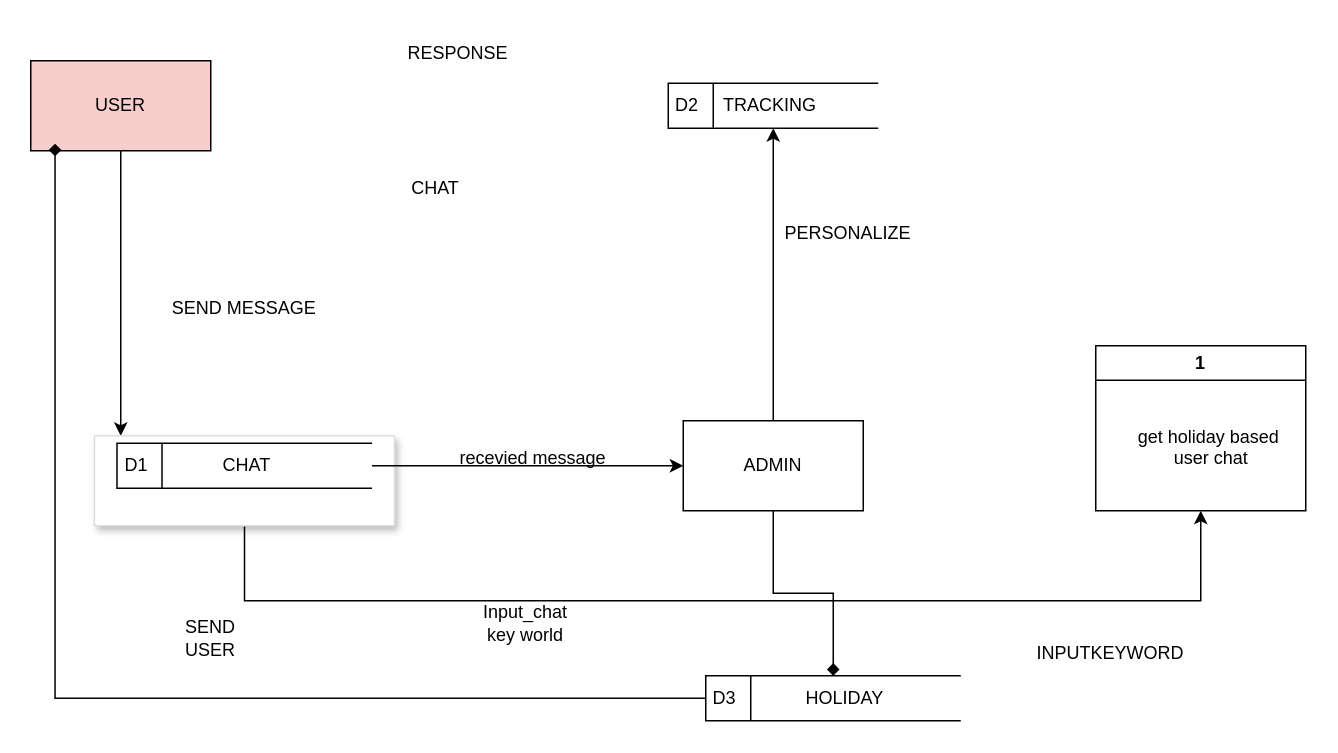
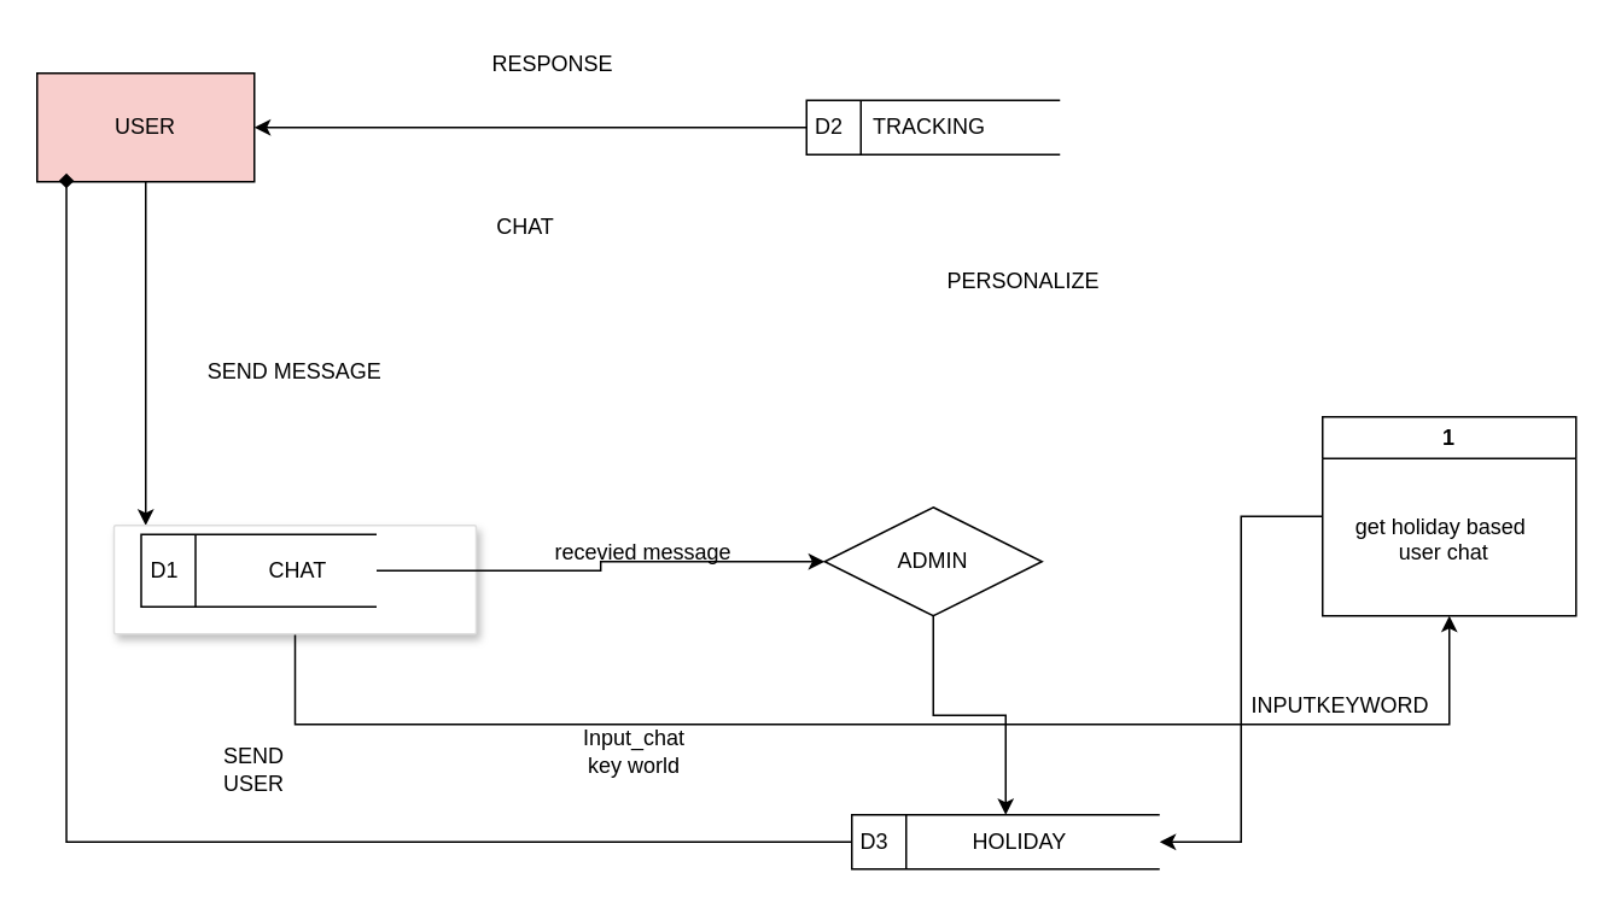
+ <mxCell id="12" style="edgeStyle=orthogonalEdgeStyle;rounded=0;orthogonalLoop=1;jettySize=auto;html=1;entryX=1;entryY=0.5;entryDx=0;entryDy=0;" edge="1" parent="1" source="13" target="3"><mxGeometry relative="1" as="geometry" /></mxCell>
- <mxCell id="4" style="edgeStyle=orthogonalEdgeStyle;rounded=0;orthogonalLoop=1;jettySize=auto;html=1;" edge="1" parent="1" source="6" target="13"><mxGeometry relative="1" as="geometry" /></mxCell>
- <mxCell id="20" value="get holiday based&lt;div&gt;&amp;nbsp;user chat&lt;div&gt;&lt;br&gt;&lt;/div&gt;&lt;/div&gt;" style="text;html=1;align=center;verticalAlign=middle;resizable=0;points=[];autosize=1;strokeColor=none;fillColor=none;" vertex="1" parent="19"><mxGeometry x="15" y="45" width="120" height="60" as="geometry" /></mxCell>
+ <mxCell id="20" value="get holiday based&lt;div&gt;&amp;nbsp;user chat&lt;div&gt;&lt;br&gt;&lt;/div&gt;&lt;/div&gt;" style="text;html=1;align=center;verticalAlign=middle;resizable=0;points=[];autosize=1;strokeColor=none;fillColor=none;" vertex="1" parent="19"><mxGeometry x="5" y="45" width="120" height="60" as="geometry" /></mxCell>
- <mxCell id="11" value="D1&amp;nbsp; &amp;nbsp; &amp;nbsp; &amp;nbsp; &amp;nbsp; &amp;nbsp; &amp;nbsp; &amp;nbsp;CHAT" style="html=1;dashed=0;whiteSpace=wrap;shape=mxgraph.dfd.dataStoreID;align=left;spacingLeft=3;points=[[0,0],[0.5,0],[1,0],[0,0.5],[1,0.5],[0,1],[0.5,1],[1,1]];" vertex="1" parent="1"><mxGeometry x="77.5" y="295" width="170" height="30" as="geometry" /></mxCell>
+ <mxCell id="11" value="D1&amp;nbsp; &amp;nbsp; &amp;nbsp; &amp;nbsp; &amp;nbsp; &amp;nbsp; &amp;nbsp; &amp;nbsp;CHAT" style="html=1;dashed=0;whiteSpace=wrap;shape=mxgraph.dfd.dataStoreID;align=left;spacingLeft=3;points=[[0,0],[0.5,0],[1,0],[0,0.5],[1,0.5],[0,1],[0.5,1],[1,1]];" vertex="1" parent="1"><mxGeometry x="77.5" y="295" width="130" height="40" as="geometry" /></mxCell>
- <mxCell id="6" value="ADMIN" style="rounded=0;whiteSpace=wrap;html=1;" vertex="1" parent="1"><mxGeometry x="455" y="280" width="120" height="60" as="geometry" /></mxCell>
+ <mxCell id="6" value="ADMIN" style="rhombus;whiteSpace=wrap;html=1;" vertex="1" parent="1"><mxGeometry x="455" y="280" width="120" height="60" as="geometry" /></mxCell>
+ <mxCell id="18" style="edgeStyle=orthogonalEdgeStyle;rounded=0;orthogonalLoop=1;jettySize=auto;html=1;entryX=1;entryY=0.5;entryDx=0;entryDy=0;" edge="1" parent="1" source="19" target="21"><mxGeometry relative="1" as="geometry" /></mxCell>
- <mxCell id="24" value="INPUTKEYWORD" style="text;html=1;align=center;verticalAlign=middle;whiteSpace=wrap;rounded=0;" vertex="1" parent="1"><mxGeometry x="710" y="420" width="60" height="30" as="geometry" /></mxCell>
+ <mxCell id="24" value="INPUTKEYWORD" style="text;html=1;align=center;verticalAlign=middle;whiteSpace=wrap;rounded=0;" vertex="1" parent="1"><mxGeometry x="710" y="375" width="60" height="30" as="geometry" /></mxCell>
- <mxCell id="5" style="edgeStyle=orthogonalEdgeStyle;rounded=0;orthogonalLoop=1;jettySize=auto;html=1;entryX=0.5;entryY=0;entryDx=0;entryDy=0;endArrow=diamond;" edge="1" parent="1" source="6" target="21"><mxGeometry relative="1" as="geometry" /></mxCell>
+ <mxCell id="5" style="edgeStyle=orthogonalEdgeStyle;rounded=0;orthogonalLoop=1;jettySize=auto;html=1;entryX=0.5;entryY=0;entryDx=0;entryDy=0;" edge="1" parent="1" source="6" target="21"><mxGeometry relative="1" as="geometry" /></mxCell>
